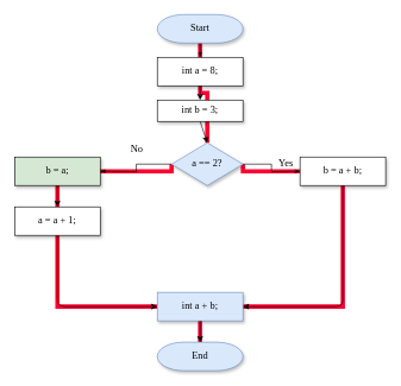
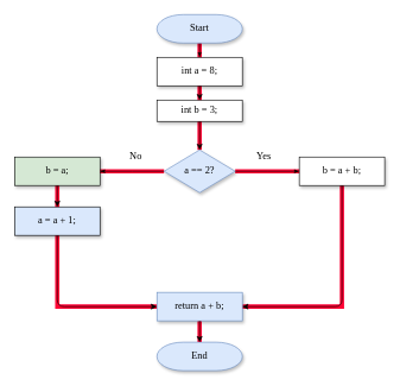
- <mxCell id="9" value="a == 2?" style="rhombus;whiteSpace=wrap;html=1;rounded=0;shadow=1;labelBackgroundColor=none;strokeWidth=1;fontFamily=Verdana;fontSize=14;align=center;fillColor=#dae8fc;strokeColor=#6c8ebf;" parent="1" vertex="1"><mxGeometry x="240" y="200" width="100" height="60" as="geometry" /></mxCell>
+ <mxCell id="9" value="a == 2?" style="rhombus;whiteSpace=wrap;html=1;rounded=0;shadow=1;labelBackgroundColor=none;strokeWidth=1;fontFamily=Verdana;fontSize=14;align=center;fillColor=#dae8fc;strokeColor=#6c8ebf;" parent="1" vertex="1"><mxGeometry x="230" y="210" width="100" height="60" as="geometry" /></mxCell>
- <mxCell id="16" value="a = a + 1;" style="rounded=0;whiteSpace=wrap;html=1;shadow=1;labelBackgroundColor=none;strokeWidth=1;fontFamily=Verdana;fontSize=14;align=center;" parent="1" vertex="1"><mxGeometry x="20" y="290" width="120" height="40" as="geometry" /></mxCell>
+ <mxCell id="16" value="a = a + 1;" style="rounded=0;whiteSpace=wrap;html=1;shadow=1;labelBackgroundColor=none;strokeWidth=1;fontFamily=Verdana;fontSize=14;align=center;fillColor=#dae8fc;" parent="1" vertex="1"><mxGeometry x="20" y="290" width="120" height="40" as="geometry" /></mxCell>
- <mxCell id="17" value="int a + b;" style="rounded=0;whiteSpace=wrap;html=1;shadow=1;labelBackgroundColor=none;strokeWidth=1;fontFamily=Verdana;fontSize=14;align=center;fillColor=#dae8fc;strokeColor=#6c8ebf;" parent="1" vertex="1"><mxGeometry x="220" y="410" width="120" height="40" as="geometry" /></mxCell>
+ <mxCell id="17" value="return a + b;" style="rounded=0;whiteSpace=wrap;html=1;shadow=1;labelBackgroundColor=none;strokeWidth=1;fontFamily=Verdana;fontSize=14;align=center;fillColor=#dae8fc;strokeColor=#6c8ebf;" parent="1" vertex="1"><mxGeometry x="220" y="410" width="120" height="40" as="geometry" /></mxCell>
